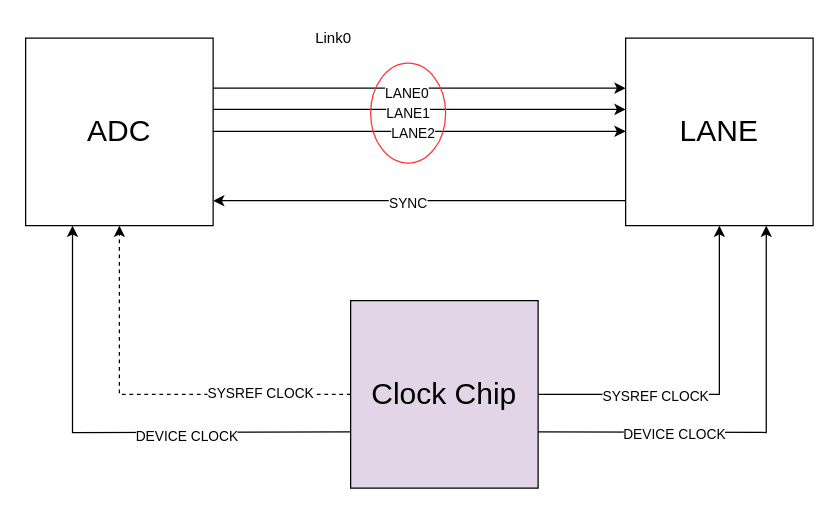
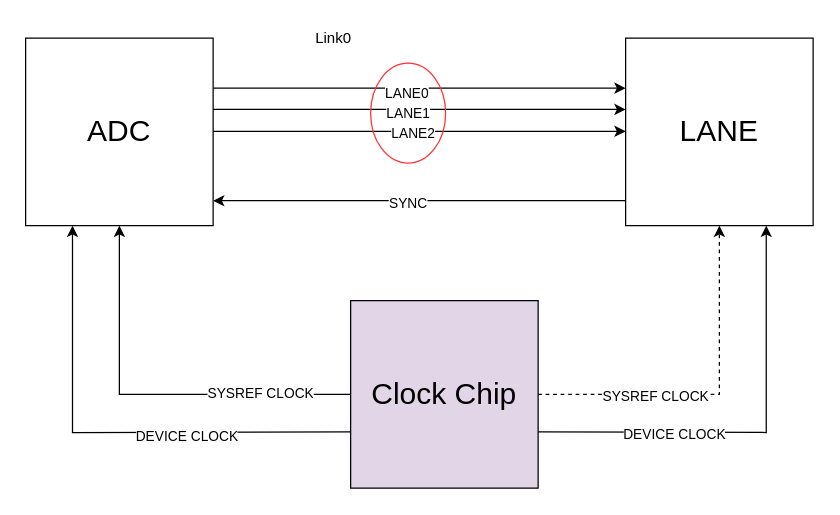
- <mxCell id="7" style="edgeStyle=orthogonalEdgeStyle;rounded=0;orthogonalLoop=1;jettySize=auto;html=1;entryX=0.5;entryY=1;entryDx=0;entryDy=0;" edge="1" parent="1" source="9" target="10"><mxGeometry relative="1" as="geometry" /></mxCell>
+ <mxCell id="7" style="edgeStyle=orthogonalEdgeStyle;rounded=0;orthogonalLoop=1;jettySize=auto;html=1;entryX=0.5;entryY=1;entryDx=0;entryDy=0;dashed=1;" edge="1" parent="1" source="9" target="10"><mxGeometry relative="1" as="geometry" /></mxCell>
- <mxCell id="5" style="edgeStyle=orthogonalEdgeStyle;rounded=0;orthogonalLoop=1;jettySize=auto;html=1;entryX=0.5;entryY=1;entryDx=0;entryDy=0;dashed=1;" edge="1" parent="1" source="9" target="4"><mxGeometry relative="1" as="geometry" /></mxCell>
+ <mxCell id="5" style="edgeStyle=orthogonalEdgeStyle;rounded=0;orthogonalLoop=1;jettySize=auto;html=1;entryX=0.5;entryY=1;entryDx=0;entryDy=0;" edge="1" parent="1" source="9" target="4"><mxGeometry relative="1" as="geometry" /></mxCell>
